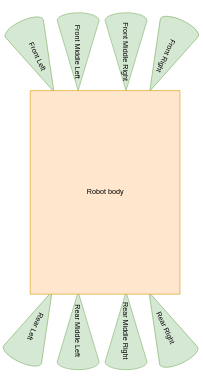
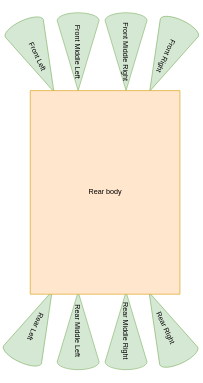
- <mxCell id="10" value="Robot body" style="verticalLabelPosition=middle;verticalAlign=middle;html=1;shape=mxgraph.basic.rect;fillColor2=none;strokeWidth=1;size=20;indent=5;fillColor=#ffe6cc;strokeColor=#d79b00;labelPosition=center;align=center;" vertex="1" parent="1"><mxGeometry x="46" y="150" width="250" height="340" as="geometry" /></mxCell>
+ <mxCell id="10" value="Rear body" style="verticalLabelPosition=middle;verticalAlign=middle;html=1;shape=mxgraph.basic.rect;fillColor2=none;strokeWidth=1;size=20;indent=5;fillColor=#ffe6cc;strokeColor=#d79b00;labelPosition=center;align=center;" vertex="1" parent="1"><mxGeometry x="46" y="150" width="250" height="340" as="geometry" /></mxCell>
